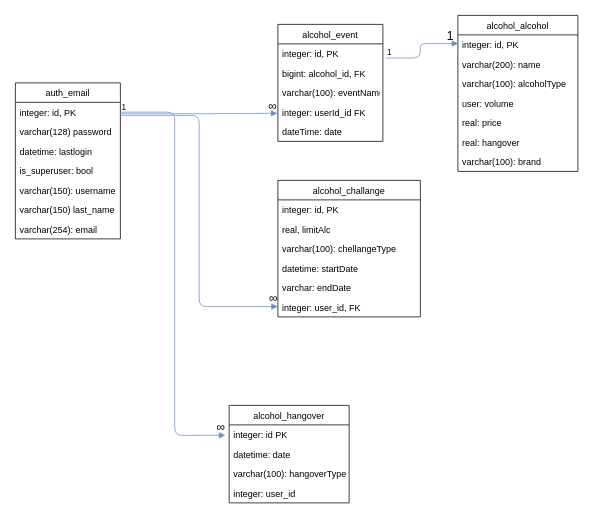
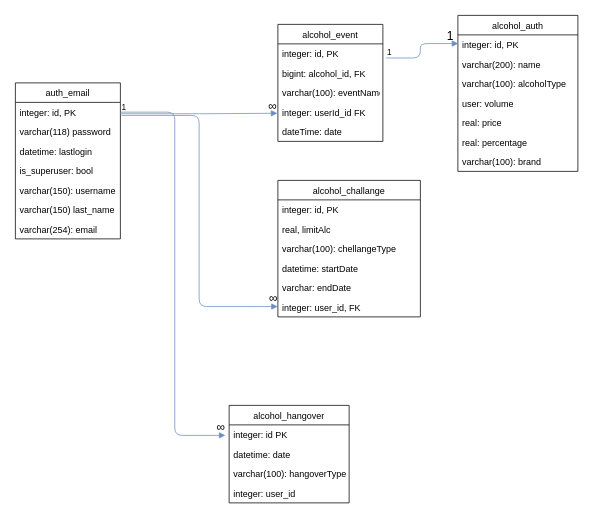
- <mxCell id="10" value="alcohol_alcohol" style="swimlane;fontStyle=0;childLayout=stackLayout;horizontal=1;startSize=26;fillColor=none;horizontalStack=0;resizeParent=1;resizeParentMax=0;resizeLast=0;collapsible=1;marginBottom=0;labelBackgroundColor=none;fillStyle=auto;strokeColor=#000000;fontColor=#000000;" vertex="1" parent="1"><mxGeometry x="610" y="20" width="160" height="208" as="geometry" /></mxCell>
+ <mxCell id="10" value="alcohol_auth" style="swimlane;fontStyle=0;childLayout=stackLayout;horizontal=1;startSize=26;fillColor=none;horizontalStack=0;resizeParent=1;resizeParentMax=0;resizeLast=0;collapsible=1;marginBottom=0;labelBackgroundColor=none;fillStyle=auto;strokeColor=#000000;fontColor=#000000;" vertex="1" parent="1"><mxGeometry x="610" y="20" width="160" height="208" as="geometry" /></mxCell>
- <mxCell id="4" value="varchar(128) password" style="text;strokeColor=none;fillColor=none;align=left;verticalAlign=top;spacingLeft=4;spacingRight=4;overflow=hidden;rotatable=0;points=[[0,0.5],[1,0.5]];portConstraint=eastwest;labelBackgroundColor=none;fillStyle=auto;fontColor=#000000;" vertex="1" parent="2"><mxGeometry y="52" width="140" height="26" as="geometry" /></mxCell>
+ <mxCell id="4" value="varchar(118) password" style="text;strokeColor=none;fillColor=none;align=left;verticalAlign=top;spacingLeft=4;spacingRight=4;overflow=hidden;rotatable=0;points=[[0,0.5],[1,0.5]];portConstraint=eastwest;labelBackgroundColor=none;fillStyle=auto;fontColor=#000000;" vertex="1" parent="2"><mxGeometry y="52" width="140" height="26" as="geometry" /></mxCell>
- <mxCell id="16" value="real: hangover" style="text;strokeColor=none;fillColor=none;align=left;verticalAlign=top;spacingLeft=4;spacingRight=4;overflow=hidden;rotatable=0;points=[[0,0.5],[1,0.5]];portConstraint=eastwest;labelBackgroundColor=none;fillStyle=auto;fontColor=#000000;" vertex="1" parent="10"><mxGeometry y="156" width="160" height="26" as="geometry" /></mxCell>
+ <mxCell id="16" value="real: percentage" style="text;strokeColor=none;fillColor=none;align=left;verticalAlign=top;spacingLeft=4;spacingRight=4;overflow=hidden;rotatable=0;points=[[0,0.5],[1,0.5]];portConstraint=eastwest;labelBackgroundColor=none;fillStyle=auto;fontColor=#000000;" vertex="1" parent="10"><mxGeometry y="156" width="160" height="26" as="geometry" /></mxCell>
